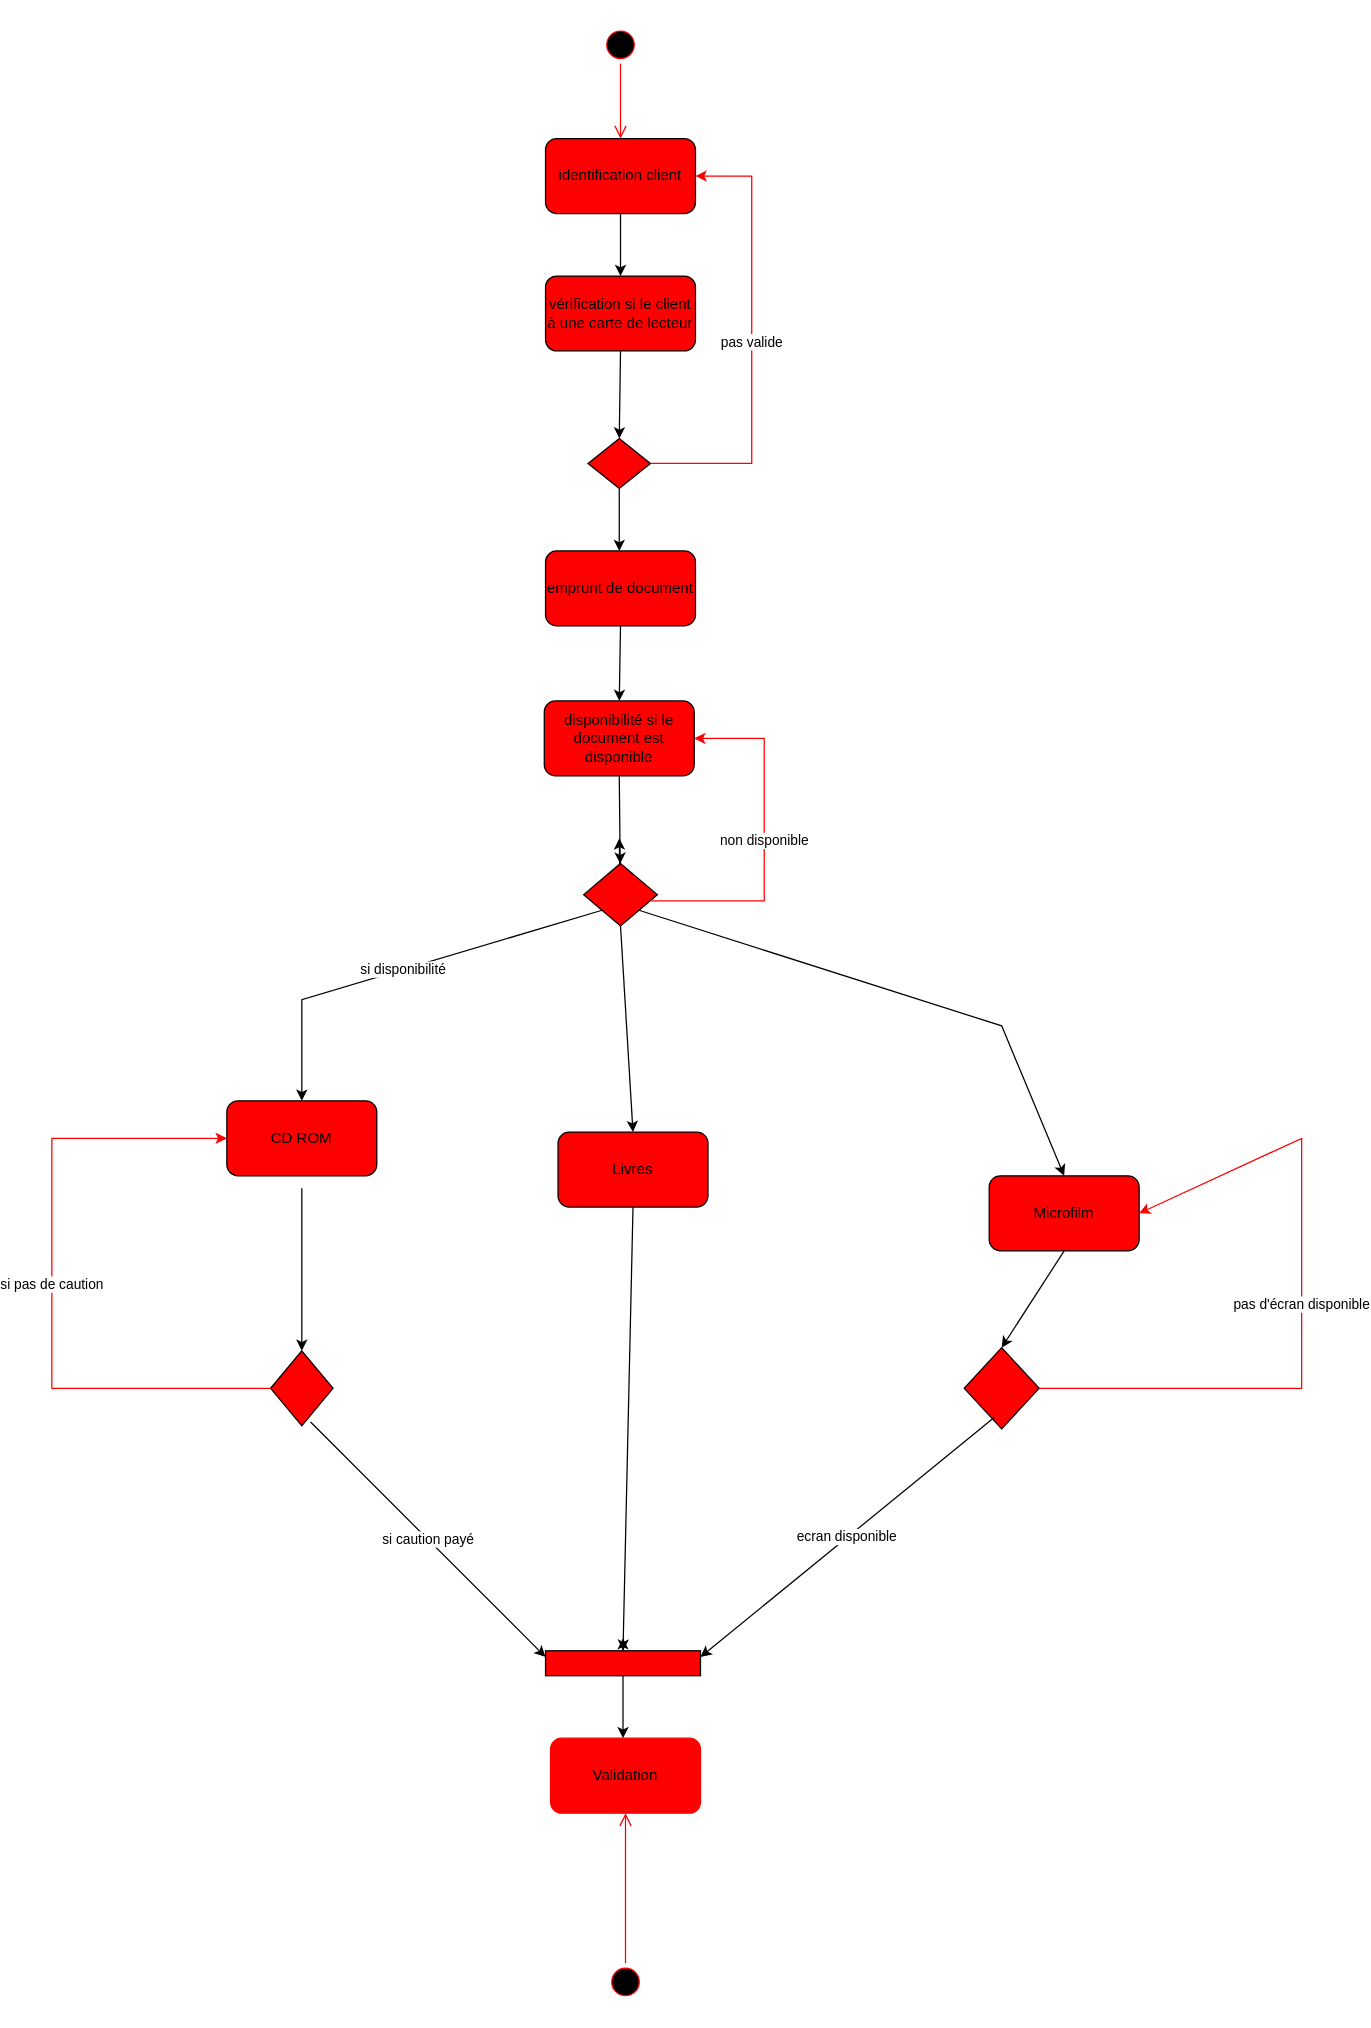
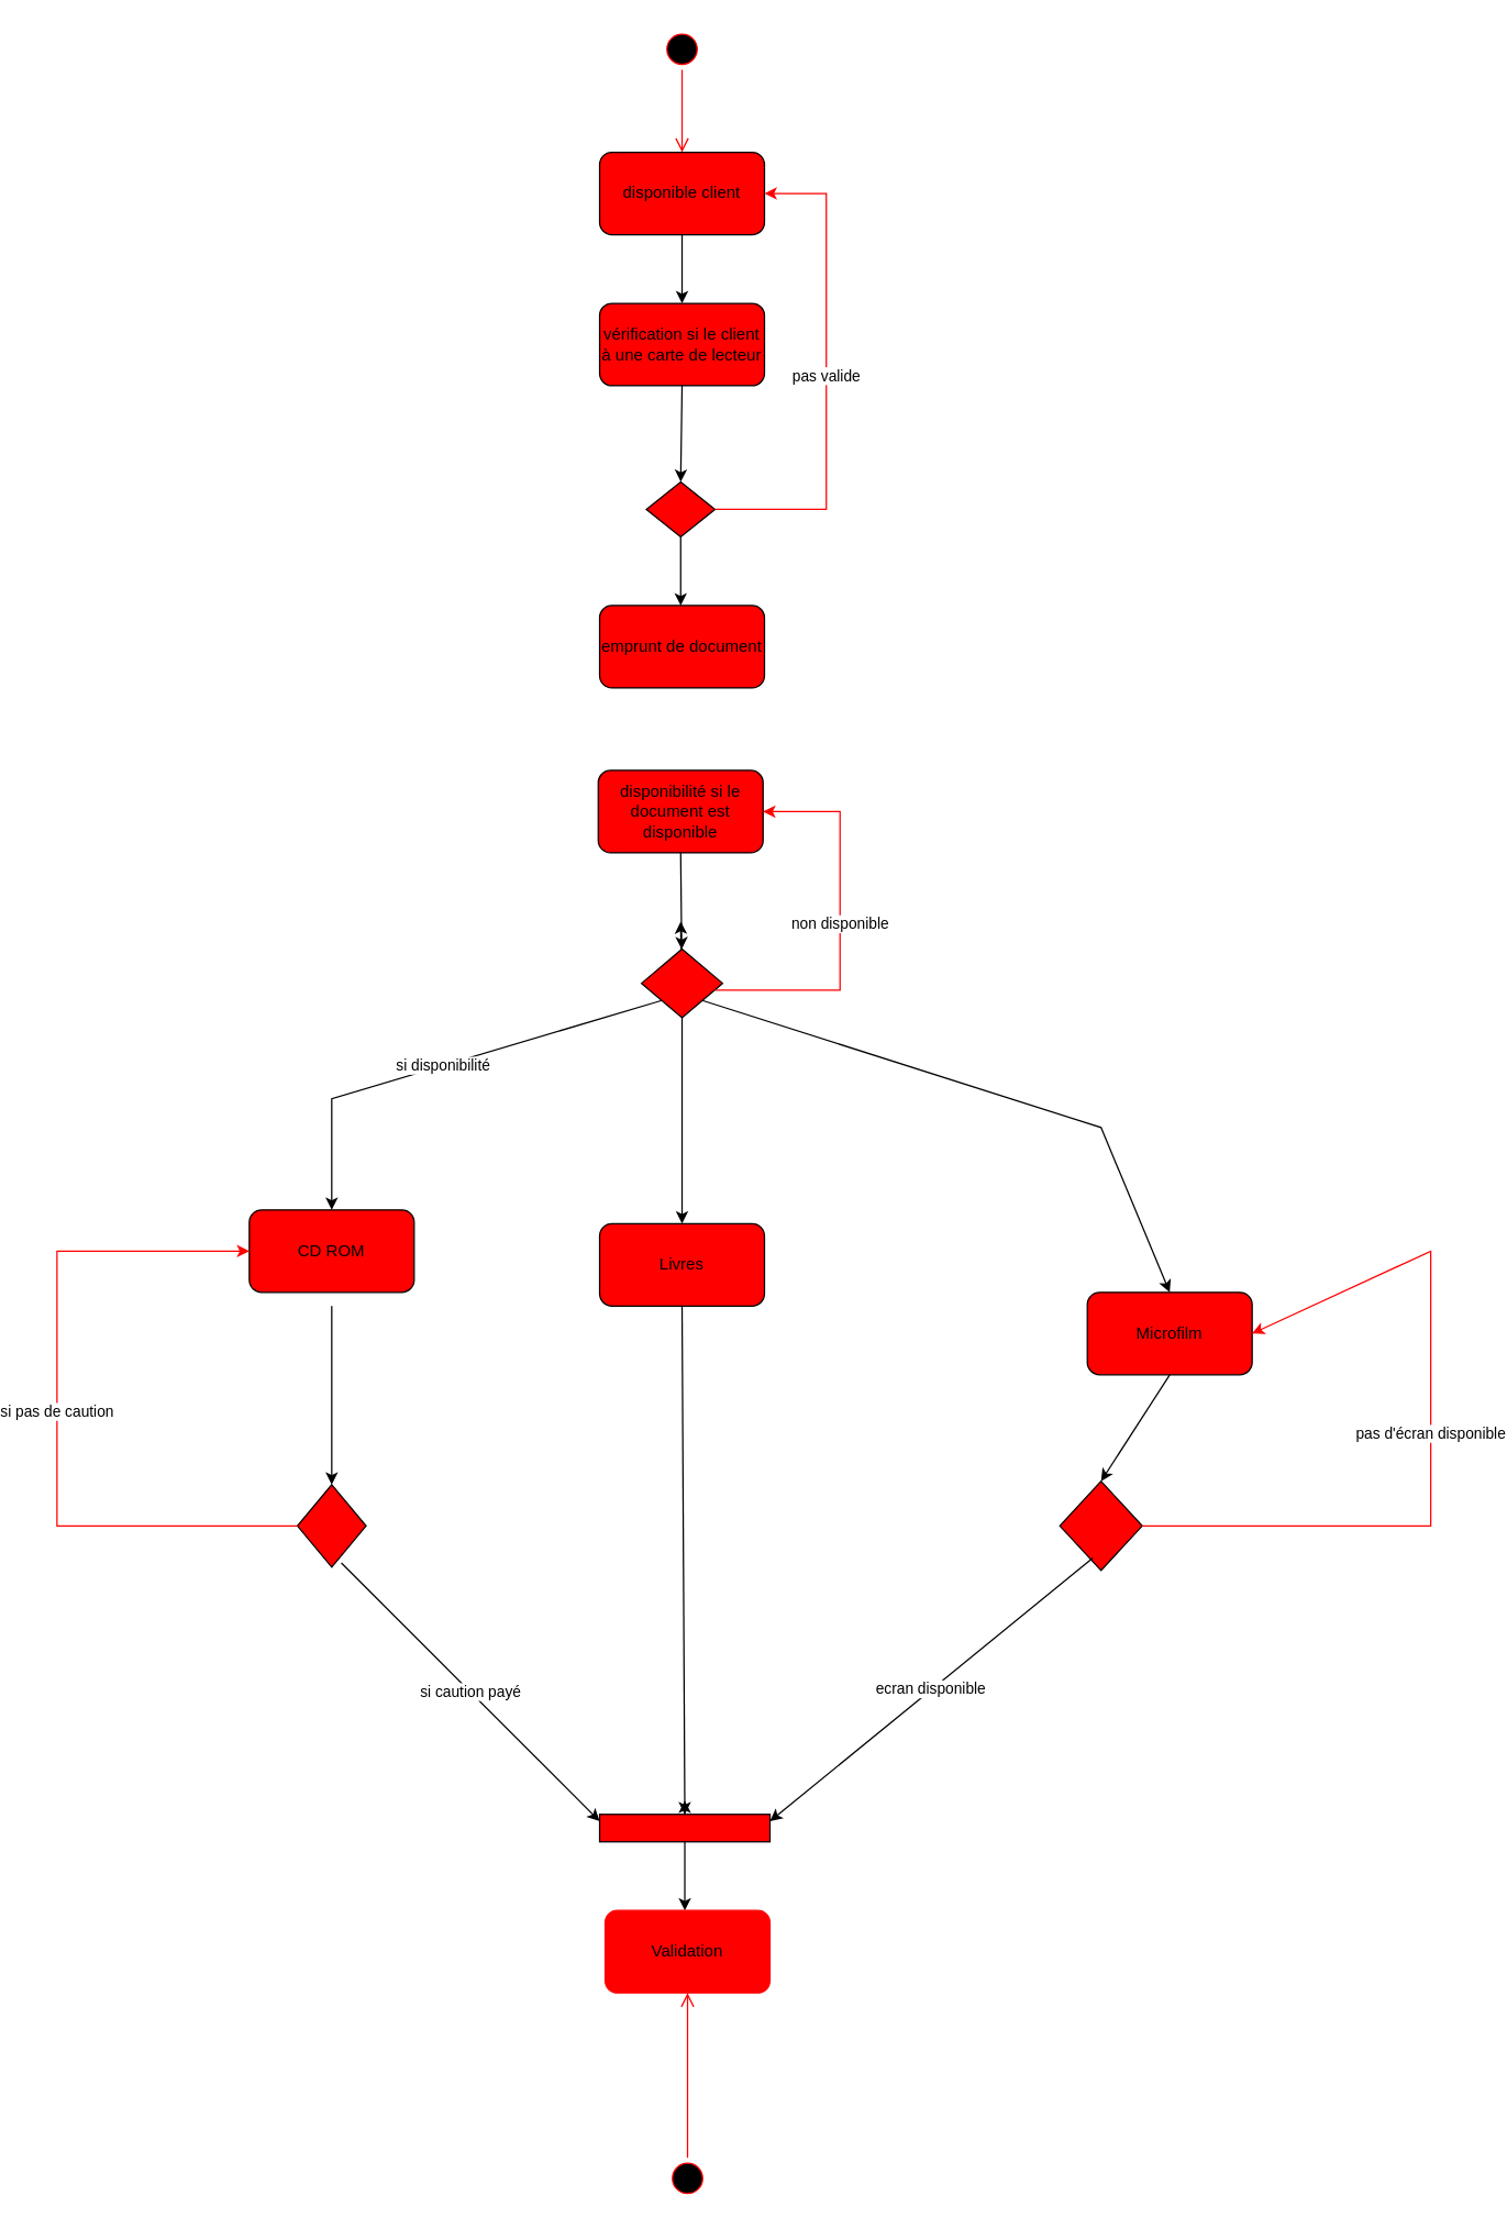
- <mxCell id="4" value="identification client" style="rounded=1;whiteSpace=wrap;html=1;fillColor=#FF0000;" vertex="1" parent="1"><mxGeometry x="415" y="110" width="120" height="60" as="geometry" /></mxCell>
+ <mxCell id="4" value="disponible client" style="rounded=1;whiteSpace=wrap;html=1;fillColor=#FF0000;" vertex="1" parent="1"><mxGeometry x="415" y="110" width="120" height="60" as="geometry" /></mxCell>
- <mxCell id="12" value="" style="endArrow=classic;html=1;rounded=0;exitX=0.5;exitY=1;exitDx=0;exitDy=0;entryX=0.5;entryY=0;entryDx=0;entryDy=0;fillColor=#FF0000;" edge="1" parent="1" source="11" target="13"><mxGeometry width="50" height="50" relative="1" as="geometry"><mxPoint x="460" y="570" as="sourcePoint" /><mxPoint x="475" y="540" as="targetPoint" /></mxGeometry></mxCell>
- <mxCell id="19" value="Livres" style="rounded=1;whiteSpace=wrap;html=1;fillColor=#FF0000;" vertex="1" parent="1"><mxGeometry x="425" y="905" width="120" height="60" as="geometry" /></mxCell>
+ <mxCell id="19" value="Livres" style="rounded=1;whiteSpace=wrap;html=1;fillColor=#FF0000;" vertex="1" parent="1"><mxGeometry x="415" y="890" width="120" height="60" as="geometry" /></mxCell>
